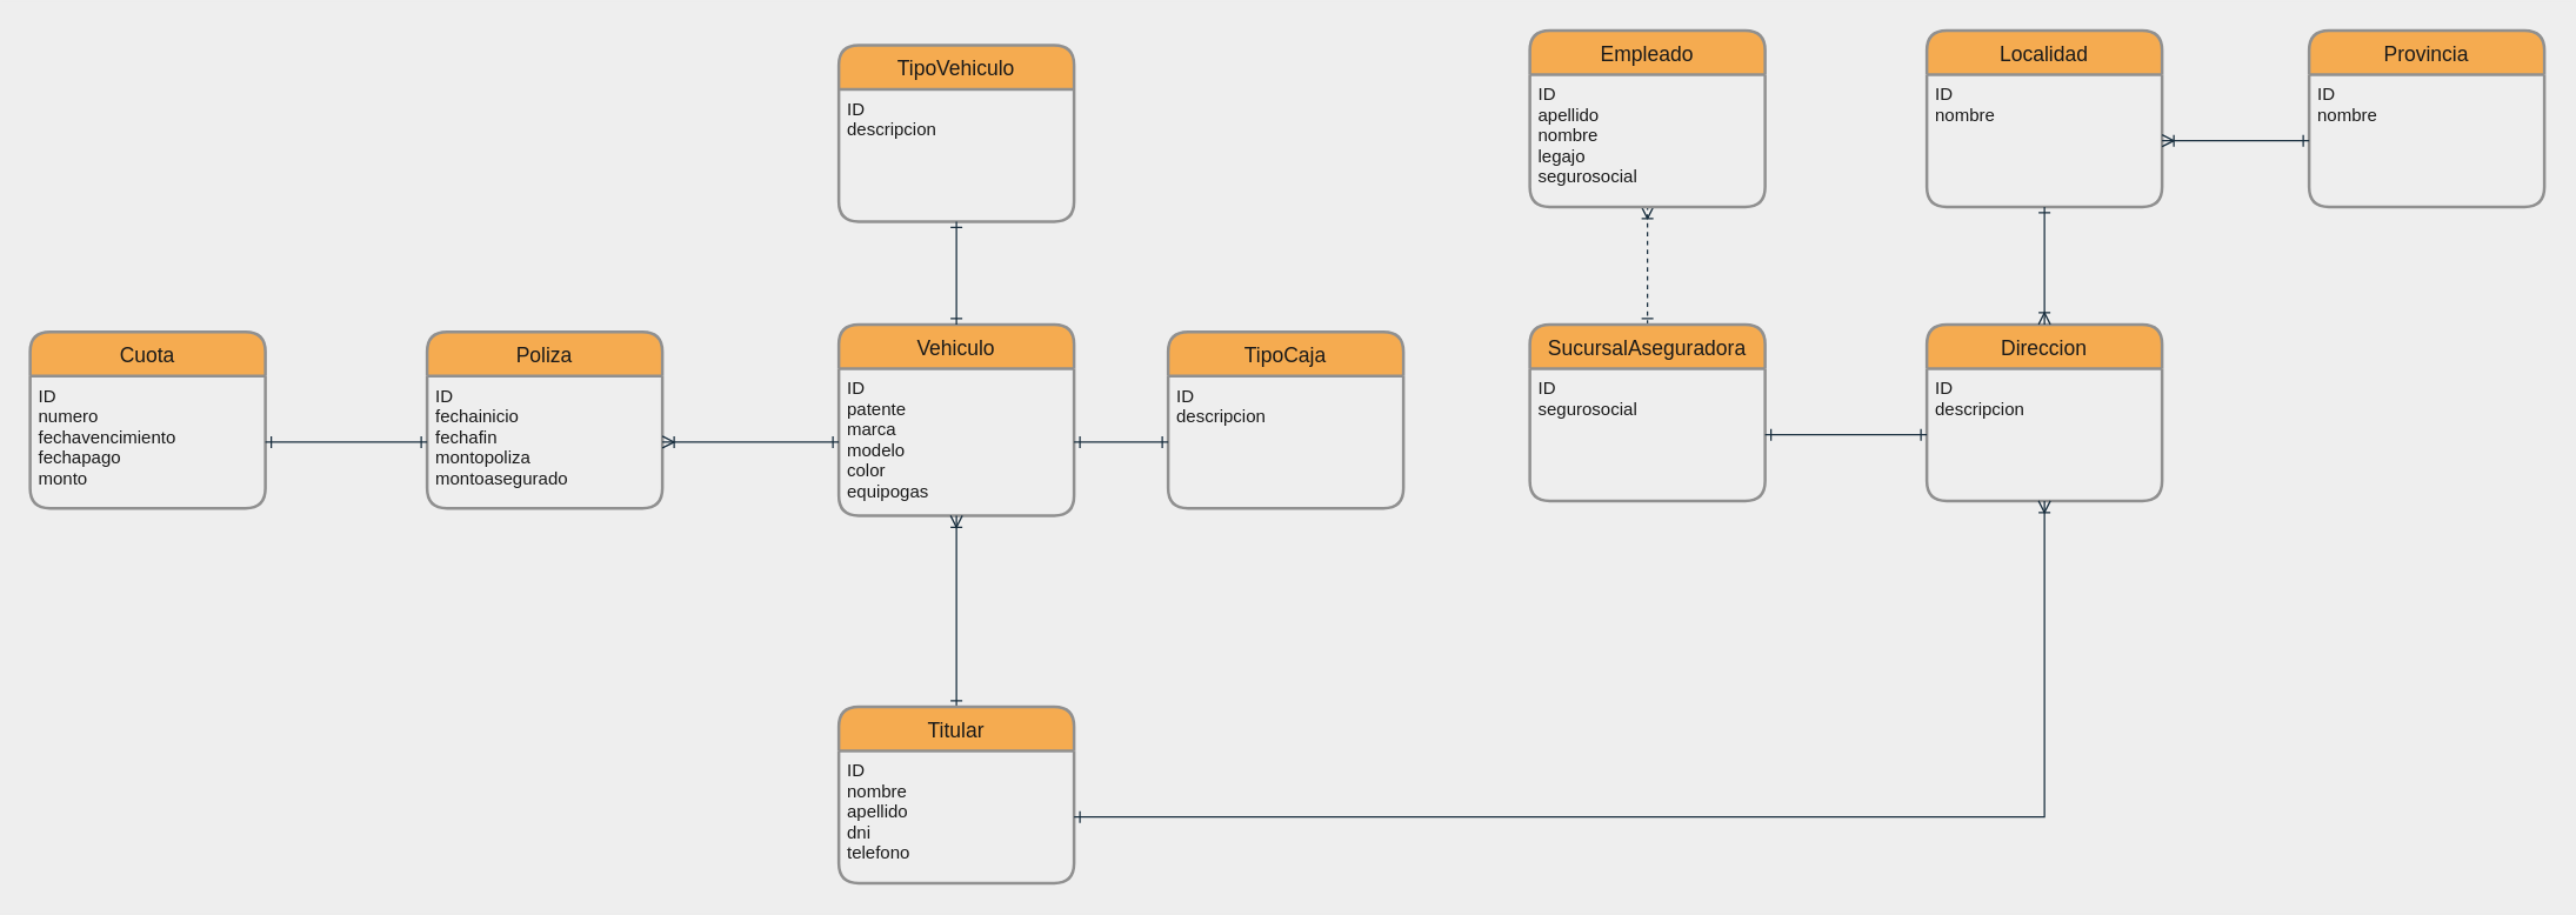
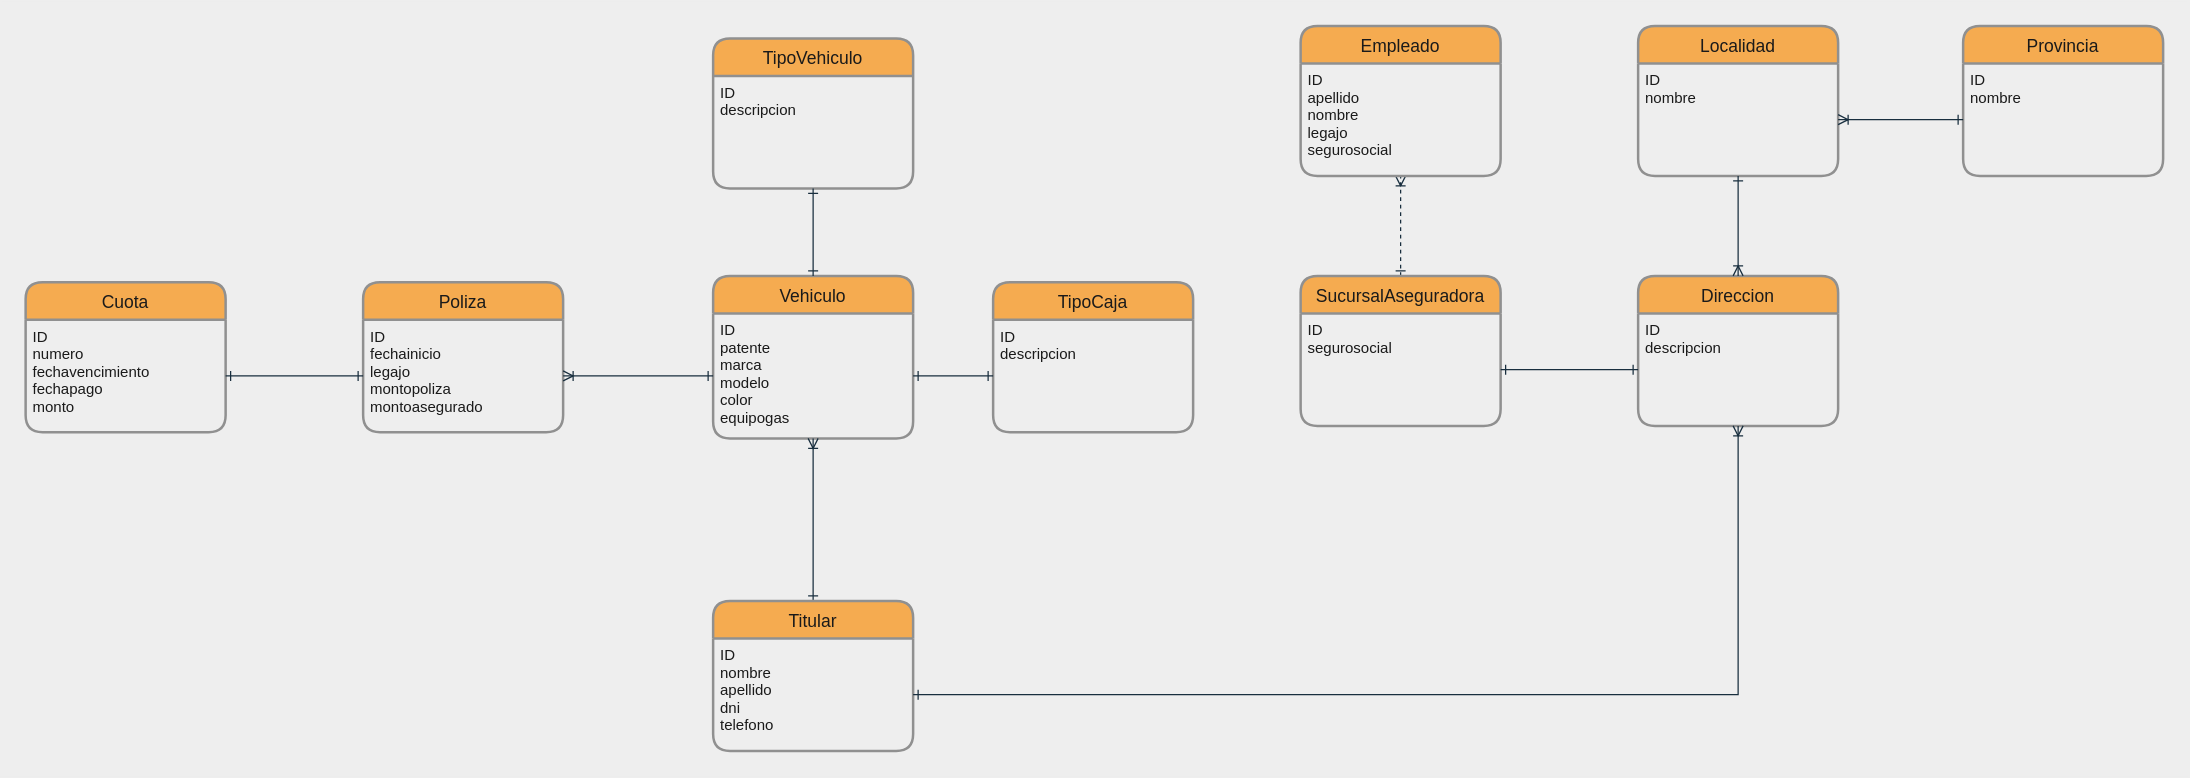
- <mxCell id="28" value="ID&#10;fechainicio&#10;fechafin&#10;montopoliza&#10;montoasegurado" style="align=left;strokeColor=none;fillColor=none;spacingLeft=4;fontSize=12;verticalAlign=top;resizable=0;rotatable=0;part=1;fontColor=#1A1A1A;" parent="27" vertex="1"><mxGeometry y="30" width="160" height="90" as="geometry" /></mxCell>
+ <mxCell id="28" value="ID&#10;fechainicio&#10;legajo&#10;montopoliza&#10;montoasegurado" style="align=left;strokeColor=none;fillColor=none;spacingLeft=4;fontSize=12;verticalAlign=top;resizable=0;rotatable=0;part=1;fontColor=#1A1A1A;" parent="27" vertex="1"><mxGeometry y="30" width="160" height="90" as="geometry" /></mxCell>
